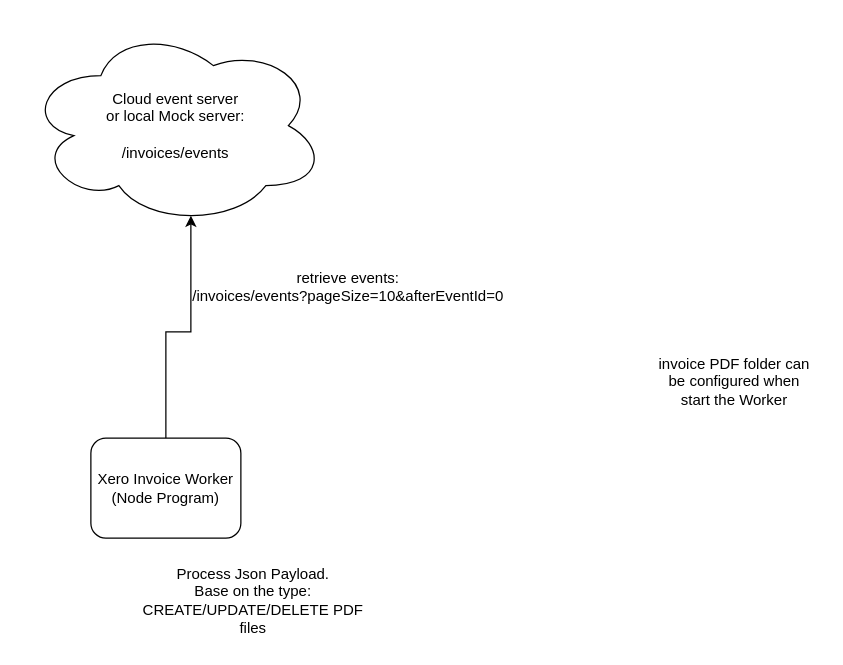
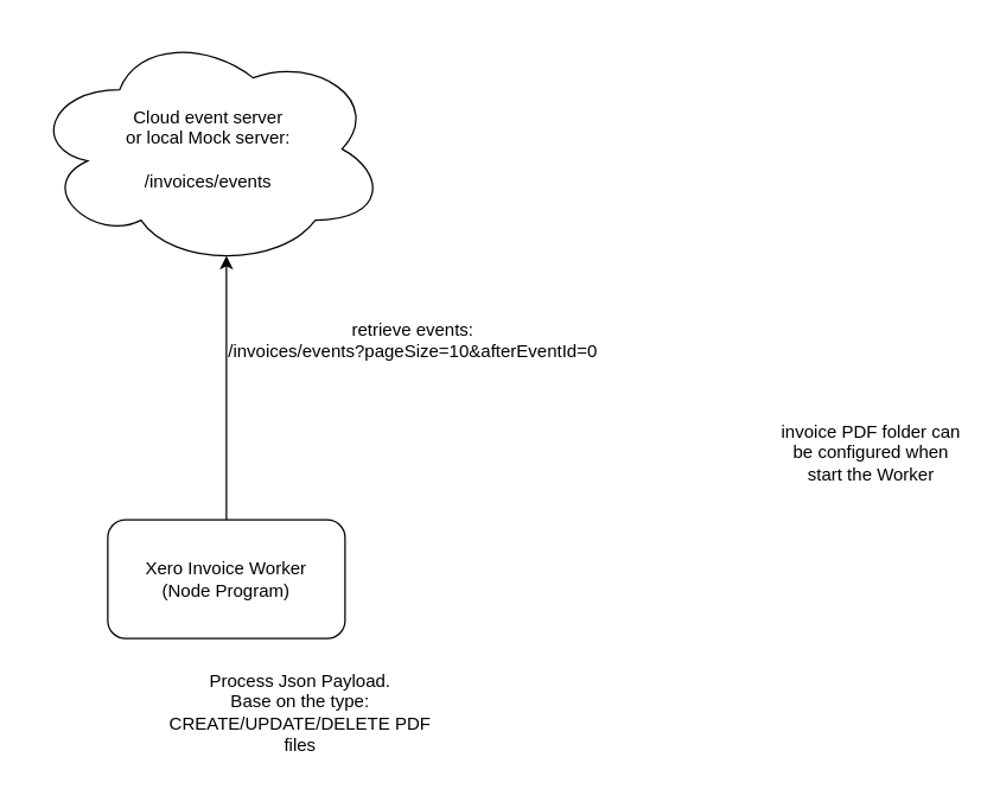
- <mxCell id="4" value="Xero Invoice Worker&lt;br&gt;(Node Program)" style="rounded=1;whiteSpace=wrap;html=1;" vertex="1" parent="1"><mxGeometry x="72" y="350" width="120" height="80" as="geometry" /></mxCell>
+ <mxCell id="4" value="Xero Invoice Worker&lt;br&gt;(Node Program)" style="rounded=1;whiteSpace=wrap;html=1;" vertex="1" parent="1"><mxGeometry x="72" y="350" width="160" height="80" as="geometry" /></mxCell>
